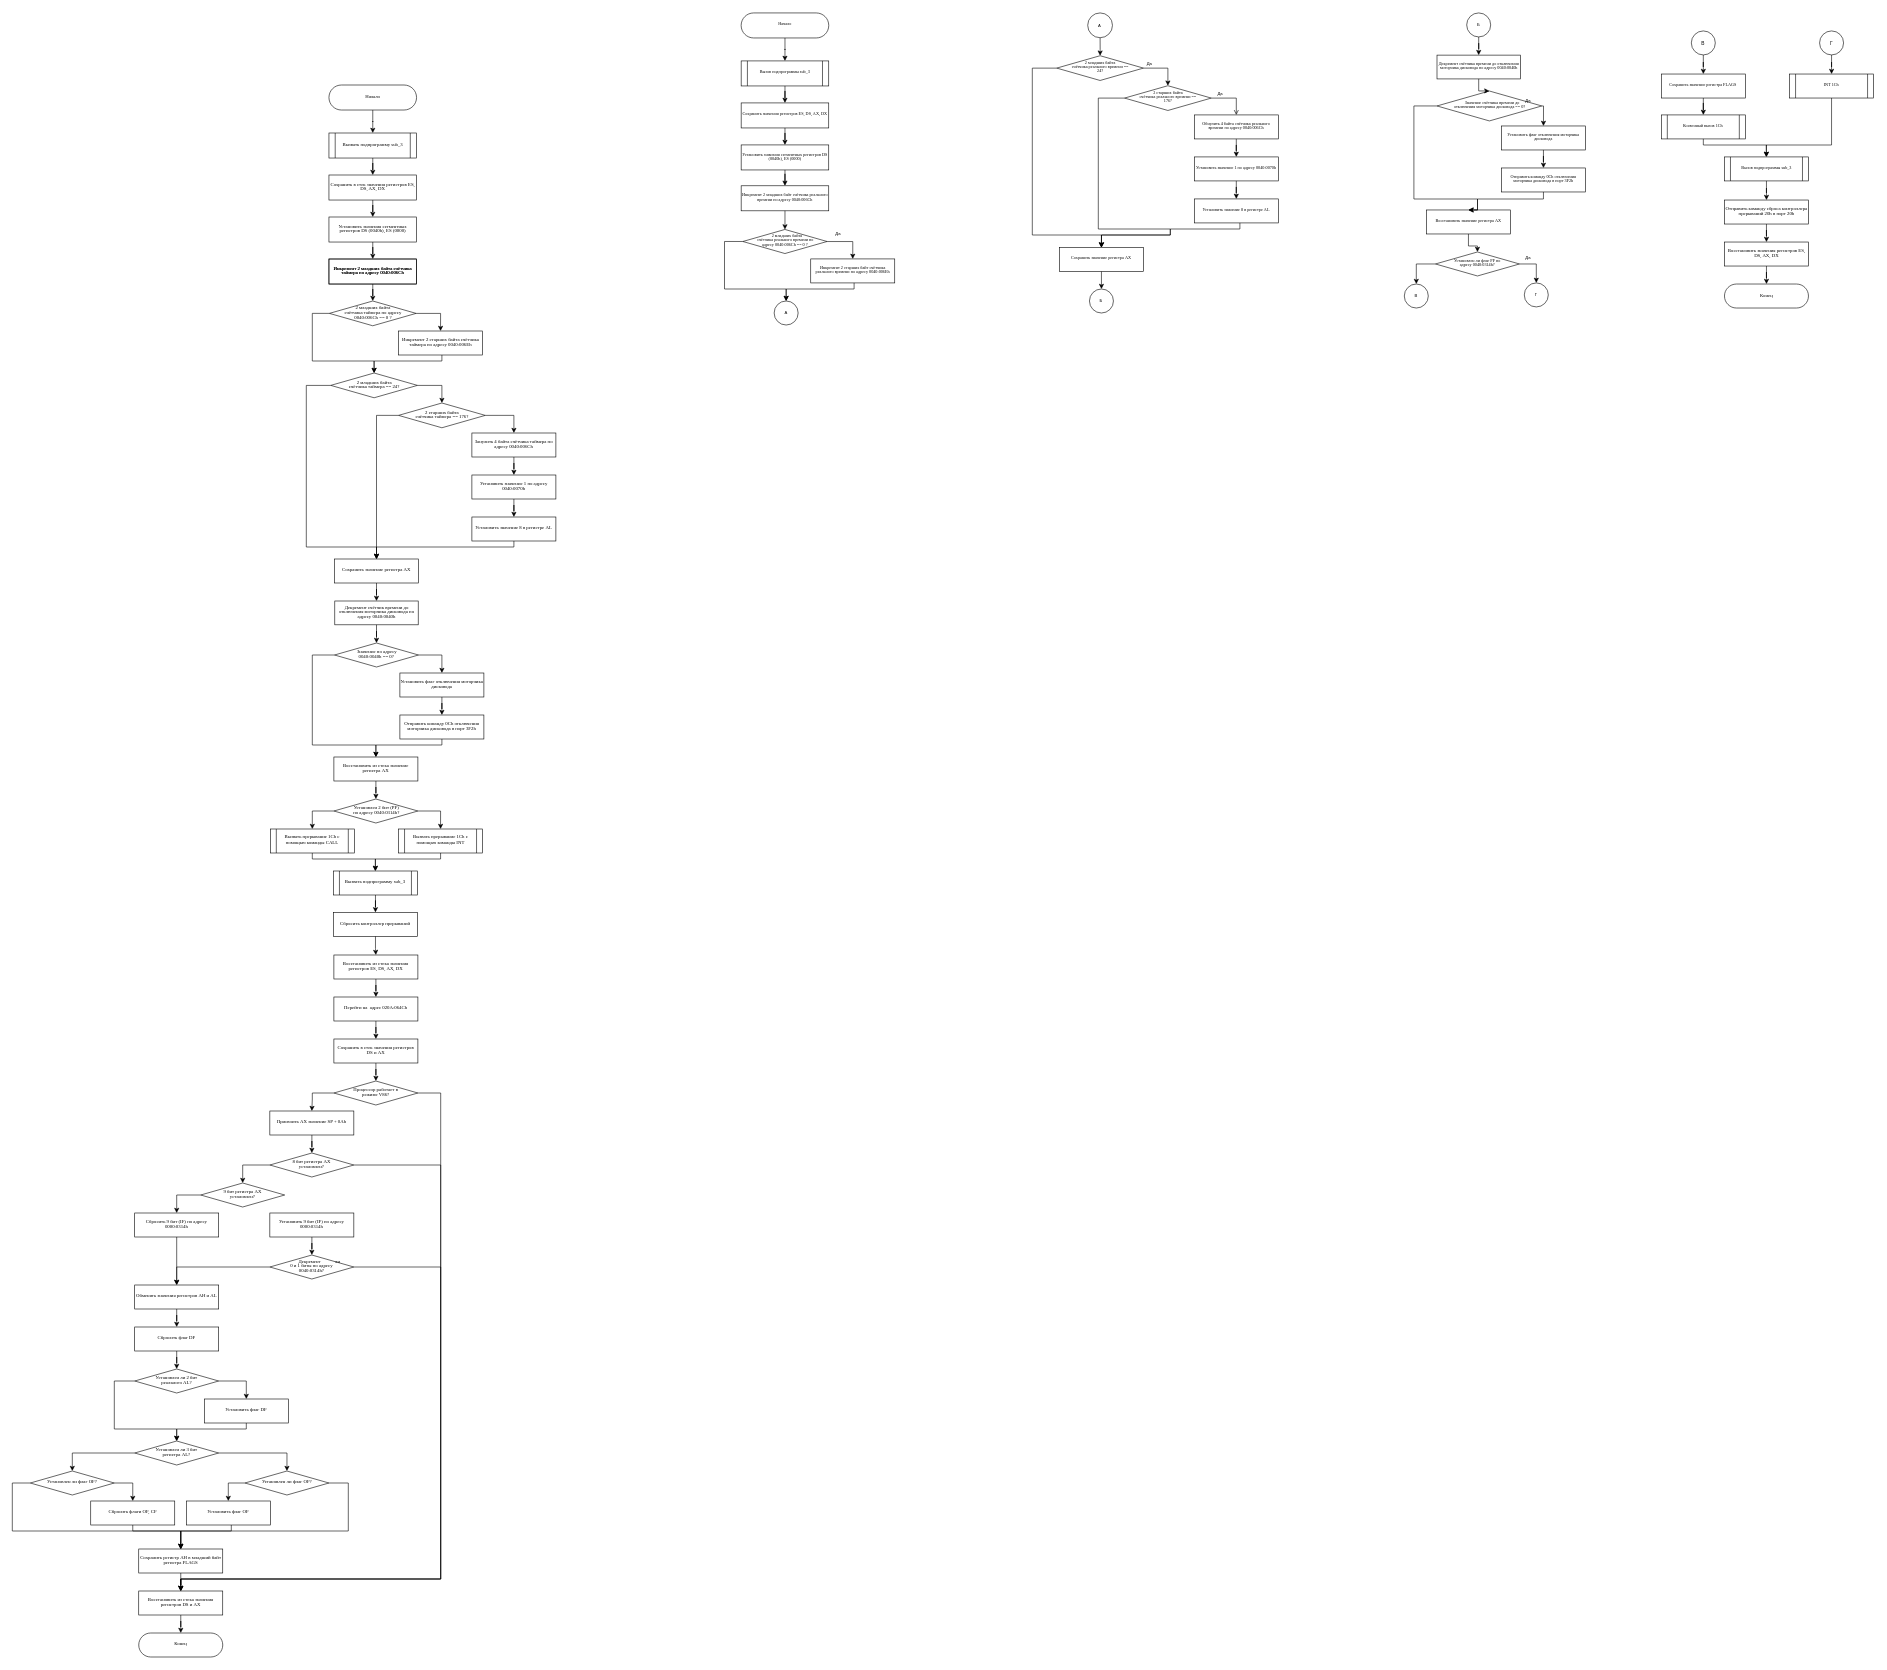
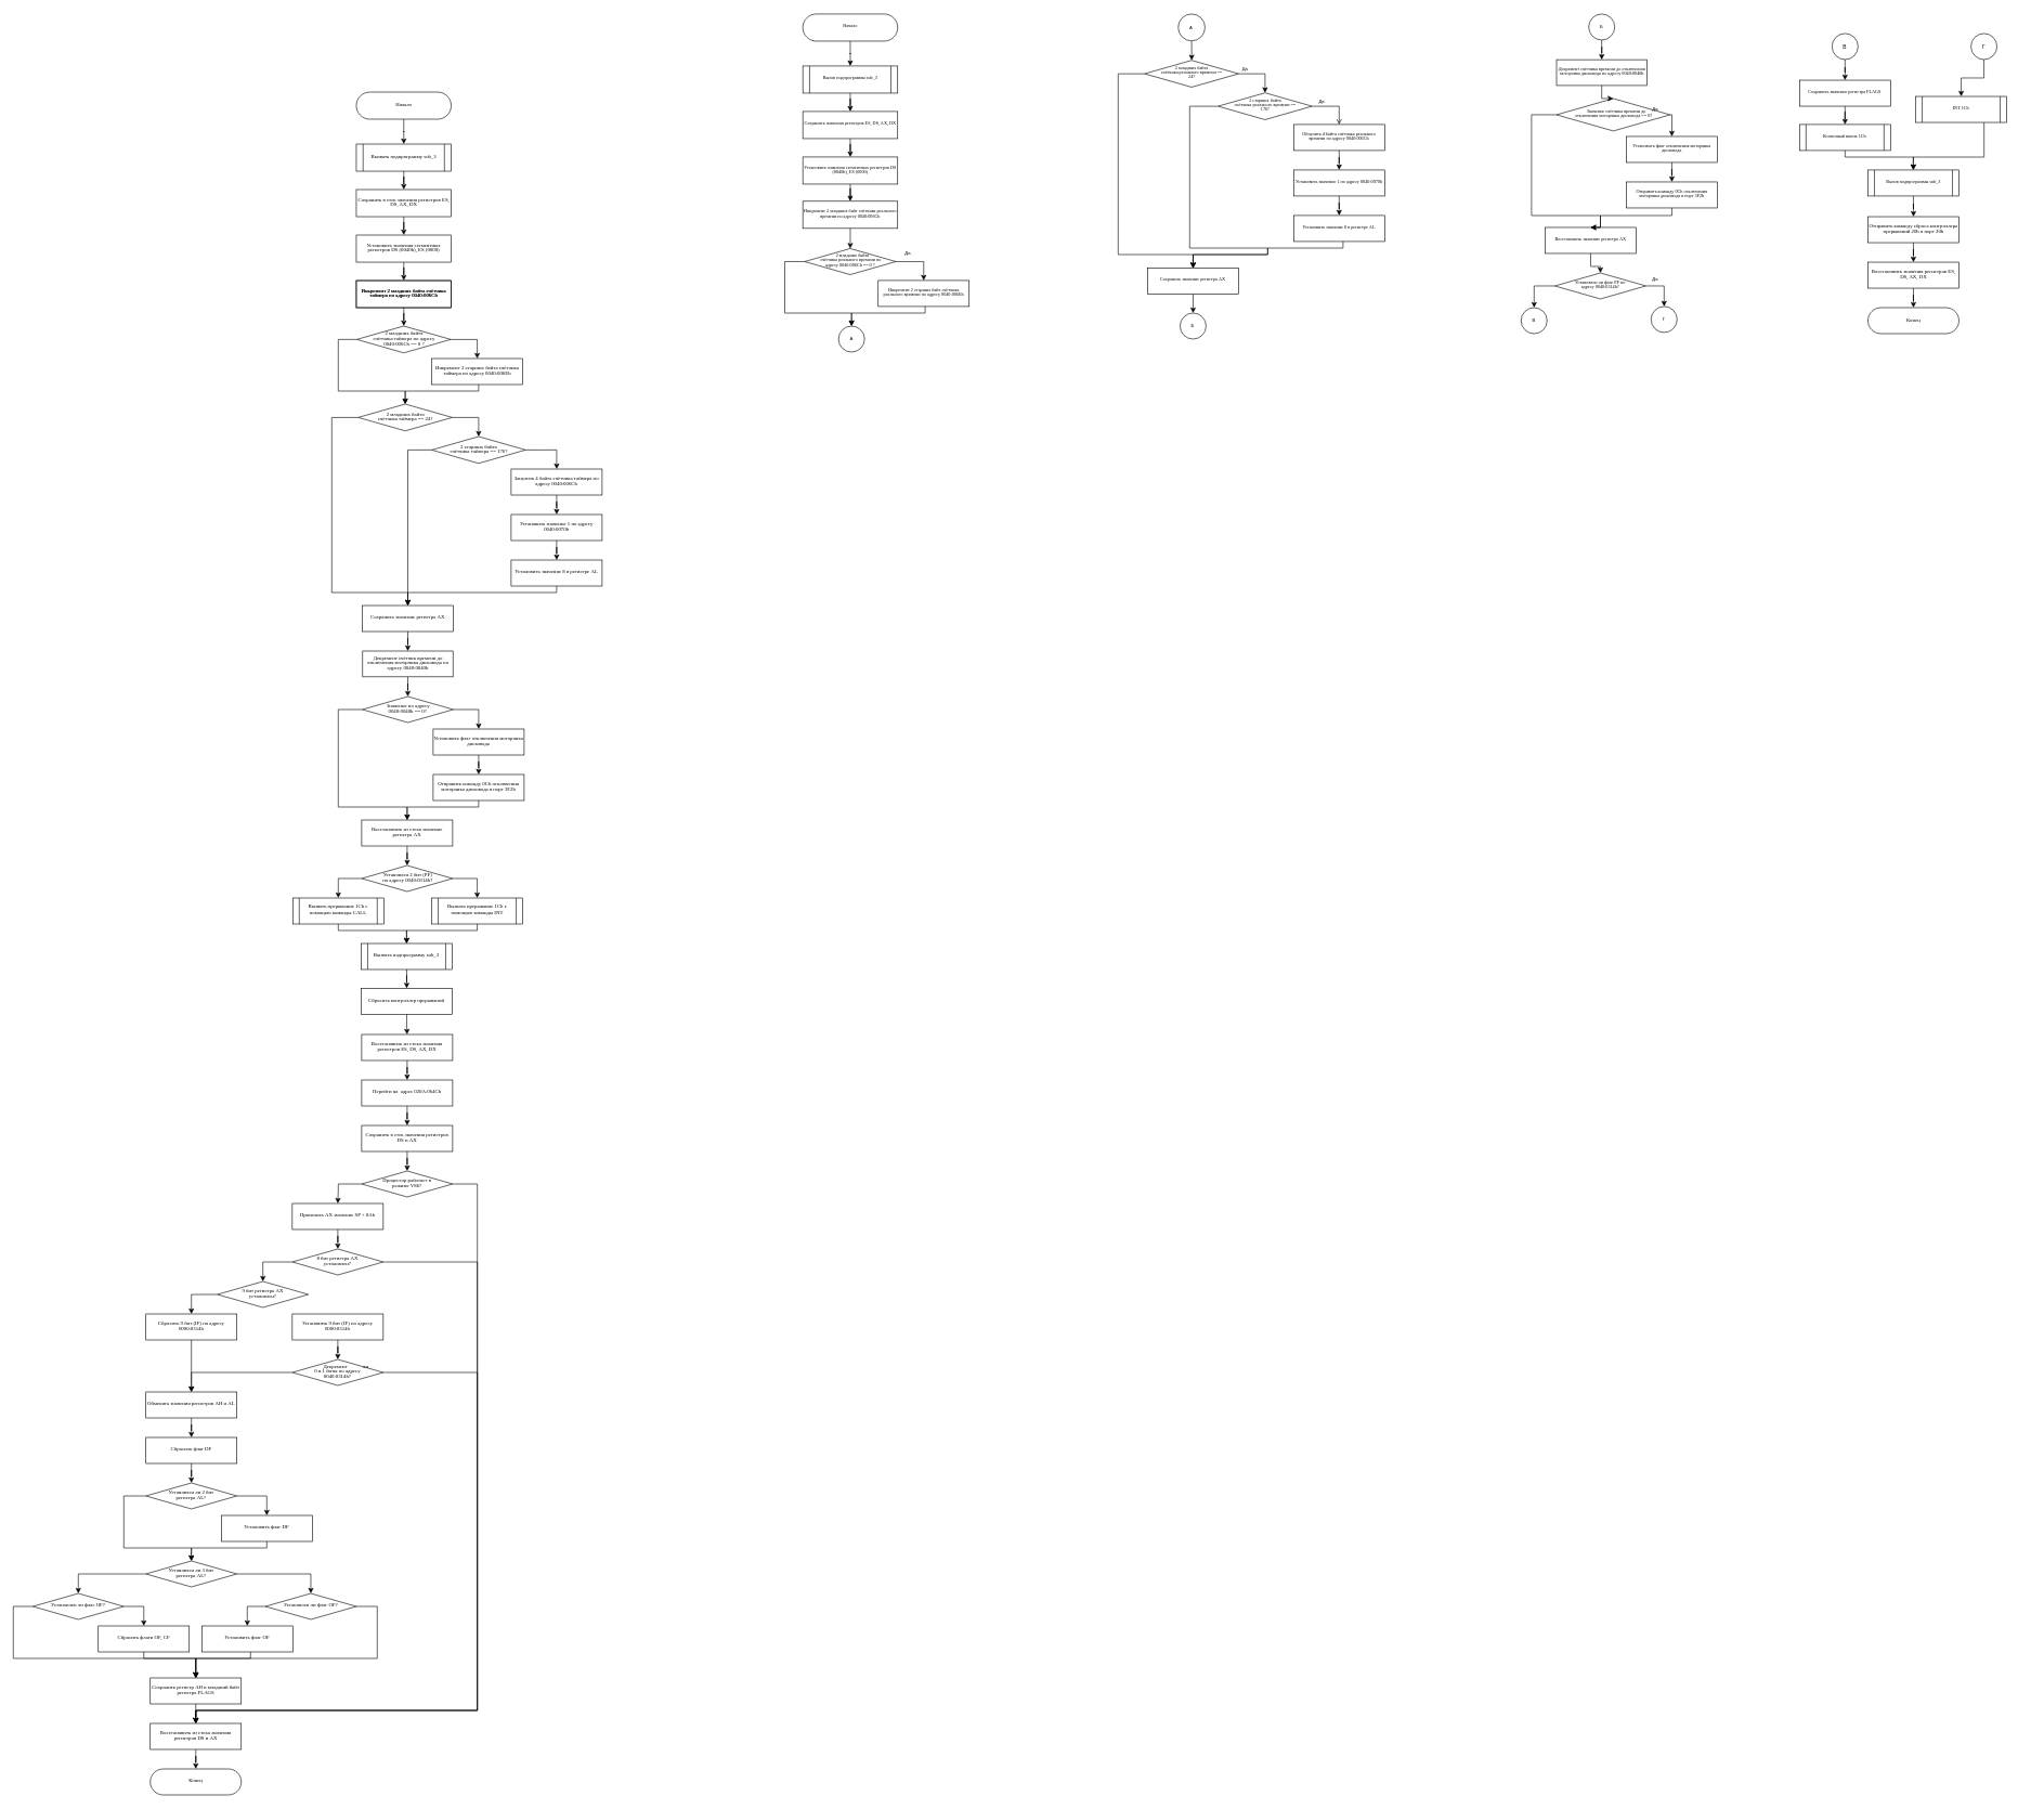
- <mxCell id="130" value="INT 1Ch" style="shape=stencil(tVVRboQgED0Nvw1Ce4DGtvdg2Wkli0CA7ra37wiSrFHcdqvGxMx78uYN4yDhbeiEA8KoET0Q/kIYcx6ctxJCwACZLsOPNIeXHDYlFsGBjBk8C6/EQUNmQvT2BBd1jKOEMh14FQeWvxL6jO8MN2+lNQZFlDVhwlzxKCaUwbX0K4uN6b8nkUP9HiL40WRGCXv7vezD0z7CzU5+p7LF/eZ+txOeOm72atxmws39srxFpPZx8/Yg5OnD209zXDTzrrSWVluPYX6mXIRxOl7rxTgxDN6MKLQfxnZ9nG6Mfi0x4rPcCa0UjKVaDzd2Ip8m95fb2zNcNXWx3mXpoqCVqSus70nFBP+/C/4XG8utKVx1h9OyWYsSmn8fCfgB);whiteSpace=wrap;html=1;aspect=fixed;fontFamily=Times New Roman;fontSize=7;spacingBottom=4;rounded=0;shadow=0;sketch=0;spacingLeft=10;spacingRight=10;" parent="1" vertex="1"><mxGeometry x="2982.13" y="122.71" width="140" height="40" as="geometry" /></mxCell>
+ <mxCell id="130" value="INT 1Ch" style="shape=stencil(tVVRboQgED0Nvw1Ce4DGtvdg2Wkli0CA7ra37wiSrFHcdqvGxMx78uYN4yDhbeiEA8KoET0Q/kIYcx6ctxJCwACZLsOPNIeXHDYlFsGBjBk8C6/EQUNmQvT2BBd1jKOEMh14FQeWvxL6jO8MN2+lNQZFlDVhwlzxKCaUwbX0K4uN6b8nkUP9HiL40WRGCXv7vezD0z7CzU5+p7LF/eZ+txOeOm72atxmws39srxFpPZx8/Yg5OnD209zXDTzrrSWVluPYX6mXIRxOl7rxTgxDN6MKLQfxnZ9nG6Mfi0x4rPcCa0UjKVaDzd2Ip8m95fb2zNcNXWx3mXpoqCVqSus70nFBP+/C/4XG8utKVx1h9OyWYsSmn8fCfgB);whiteSpace=wrap;html=1;aspect=fixed;fontFamily=Times New Roman;fontSize=7;spacingBottom=4;rounded=0;shadow=0;sketch=0;spacingLeft=10;spacingRight=10;" parent="1" vertex="1"><mxGeometry x="2947.13" y="147.71" width="140" height="40" as="geometry" /></mxCell>
- <mxCell id="70" value="&lt;p style=&quot;line-height: 1; font-size: 8px;&quot;&gt;&lt;font style=&quot;font-size: 8px;&quot;&gt;Установлен ли 2 бит реального AL?&lt;/font&gt;&lt;/p&gt;" style="shape=stencil(tZTdboQgEIWfhtsGYZu9bmz7HixOK1kEA3S3ffsdAdu1/rQxakx0zuA3B0YgvPS1aIEwakQDhD8TxiqQyitr8BX1OokHmsJrCos+Fr4FGZJ4EU6Jk4aU8cHZM1xVFTJCmRqcCl2WvxD6hGO6m5fSGoMQLOkHmbs8woQy+C39TLBc/msQtchvIIDLJpNK2Ov/sQ+P+4CLnfwOsb37zf1uBx46LvZq3GbgYj2Wl6jM/dy8PAl5fnf2w1STZt6U1tJq6zBMz1iLME7ztTyZVnQbb5To0429wM8sj5P7aRrdE7Qyd4TvEyEj1jB+uTisQKwxIbX1sLCSqI8WM6ozHcTeWQd/tDYdjwtVZwfE0qMKUU2HeRRu);whiteSpace=wrap;html=1;aspect=fixed;fontFamily=Times New Roman;fontSize=8;spacingBottom=4;rounded=0;shadow=0;sketch=0;spacingLeft=20;spacingRight=20;" parent="1" vertex="1"><mxGeometry x="224" y="2281" width="140" height="40" as="geometry" /></mxCell>
+ <mxCell id="70" value="&lt;p style=&quot;line-height: 1; font-size: 8px;&quot;&gt;&lt;font style=&quot;font-size: 8px;&quot;&gt;Установлен ли 2 бит регистра AL?&lt;/font&gt;&lt;/p&gt;" style="shape=stencil(tZTdboQgEIWfhtsGYZu9bmz7HixOK1kEA3S3ffsdAdu1/rQxakx0zuA3B0YgvPS1aIEwakQDhD8TxiqQyitr8BX1OokHmsJrCos+Fr4FGZJ4EU6Jk4aU8cHZM1xVFTJCmRqcCl2WvxD6hGO6m5fSGoMQLOkHmbs8woQy+C39TLBc/msQtchvIIDLJpNK2Ov/sQ+P+4CLnfwOsb37zf1uBx46LvZq3GbgYj2Wl6jM/dy8PAl5fnf2w1STZt6U1tJq6zBMz1iLME7ztTyZVnQbb5To0429wM8sj5P7aRrdE7Qyd4TvEyEj1jB+uTisQKwxIbX1sLCSqI8WM6ozHcTeWQd/tDYdjwtVZwfE0qMKUU2HeRRu);whiteSpace=wrap;html=1;aspect=fixed;fontFamily=Times New Roman;fontSize=8;spacingBottom=4;rounded=0;shadow=0;sketch=0;spacingLeft=20;spacingRight=20;" parent="1" vertex="1"><mxGeometry x="224" y="2281" width="140" height="40" as="geometry" /></mxCell>
